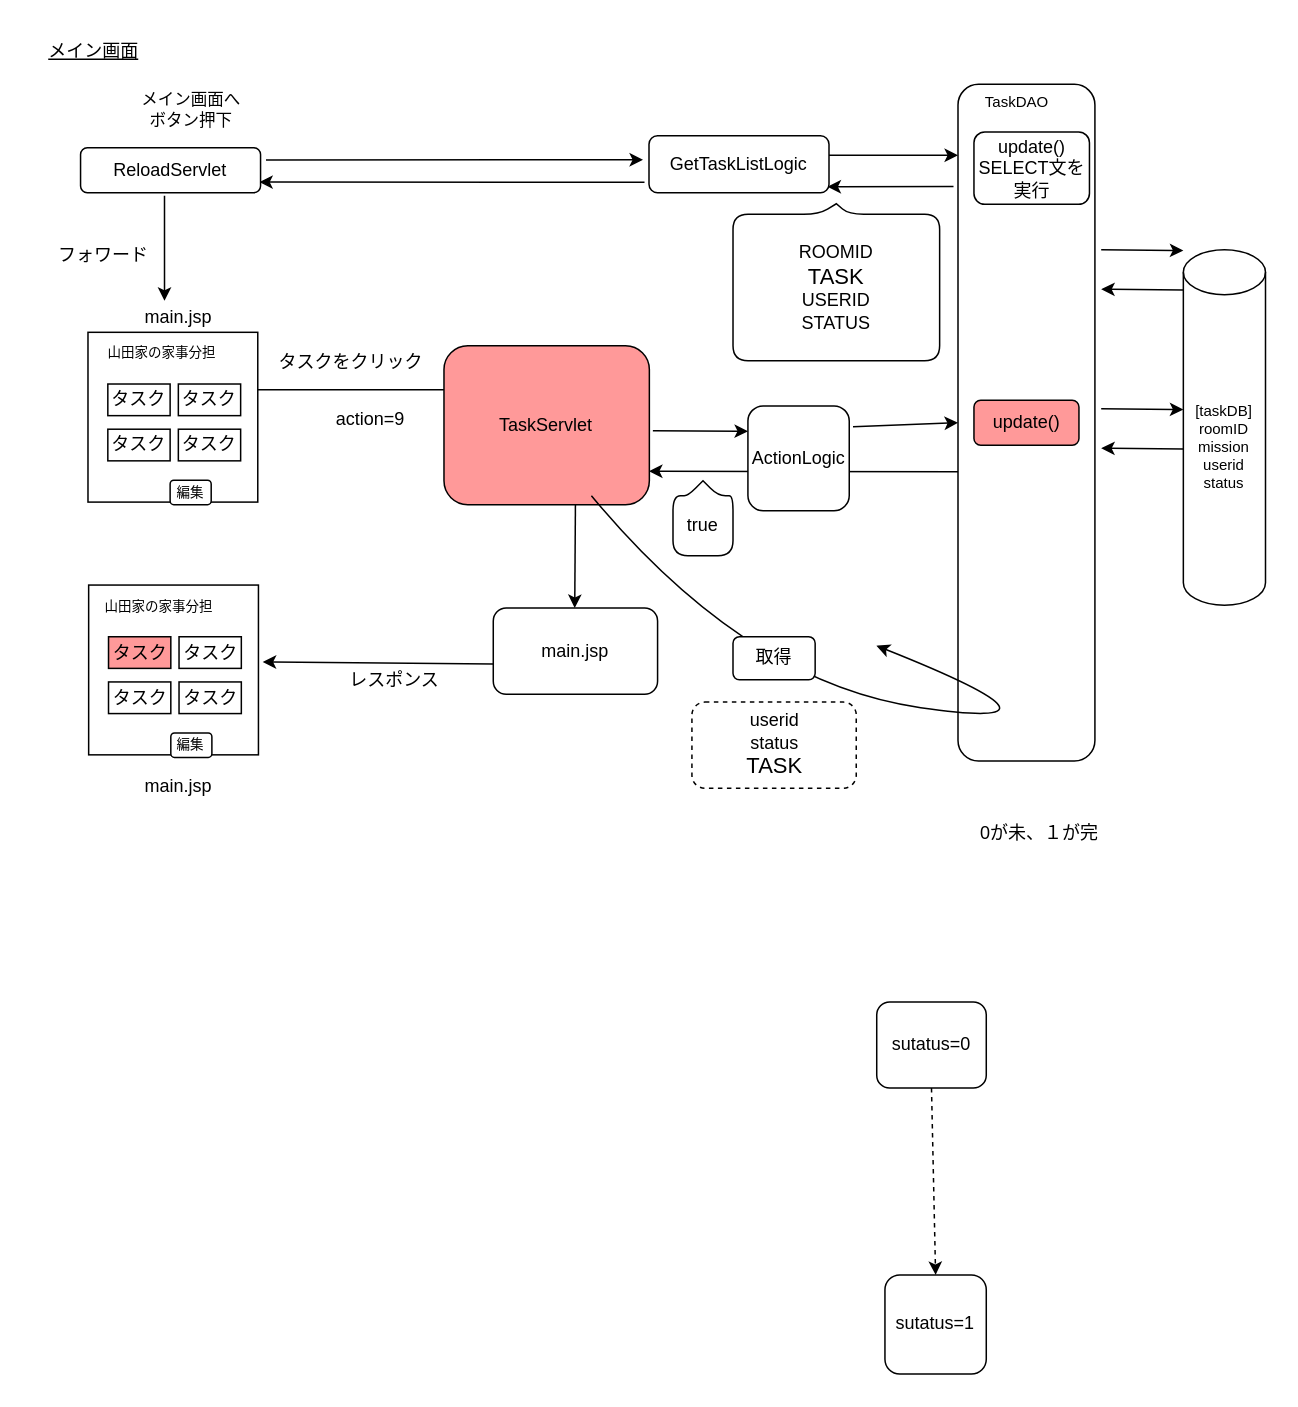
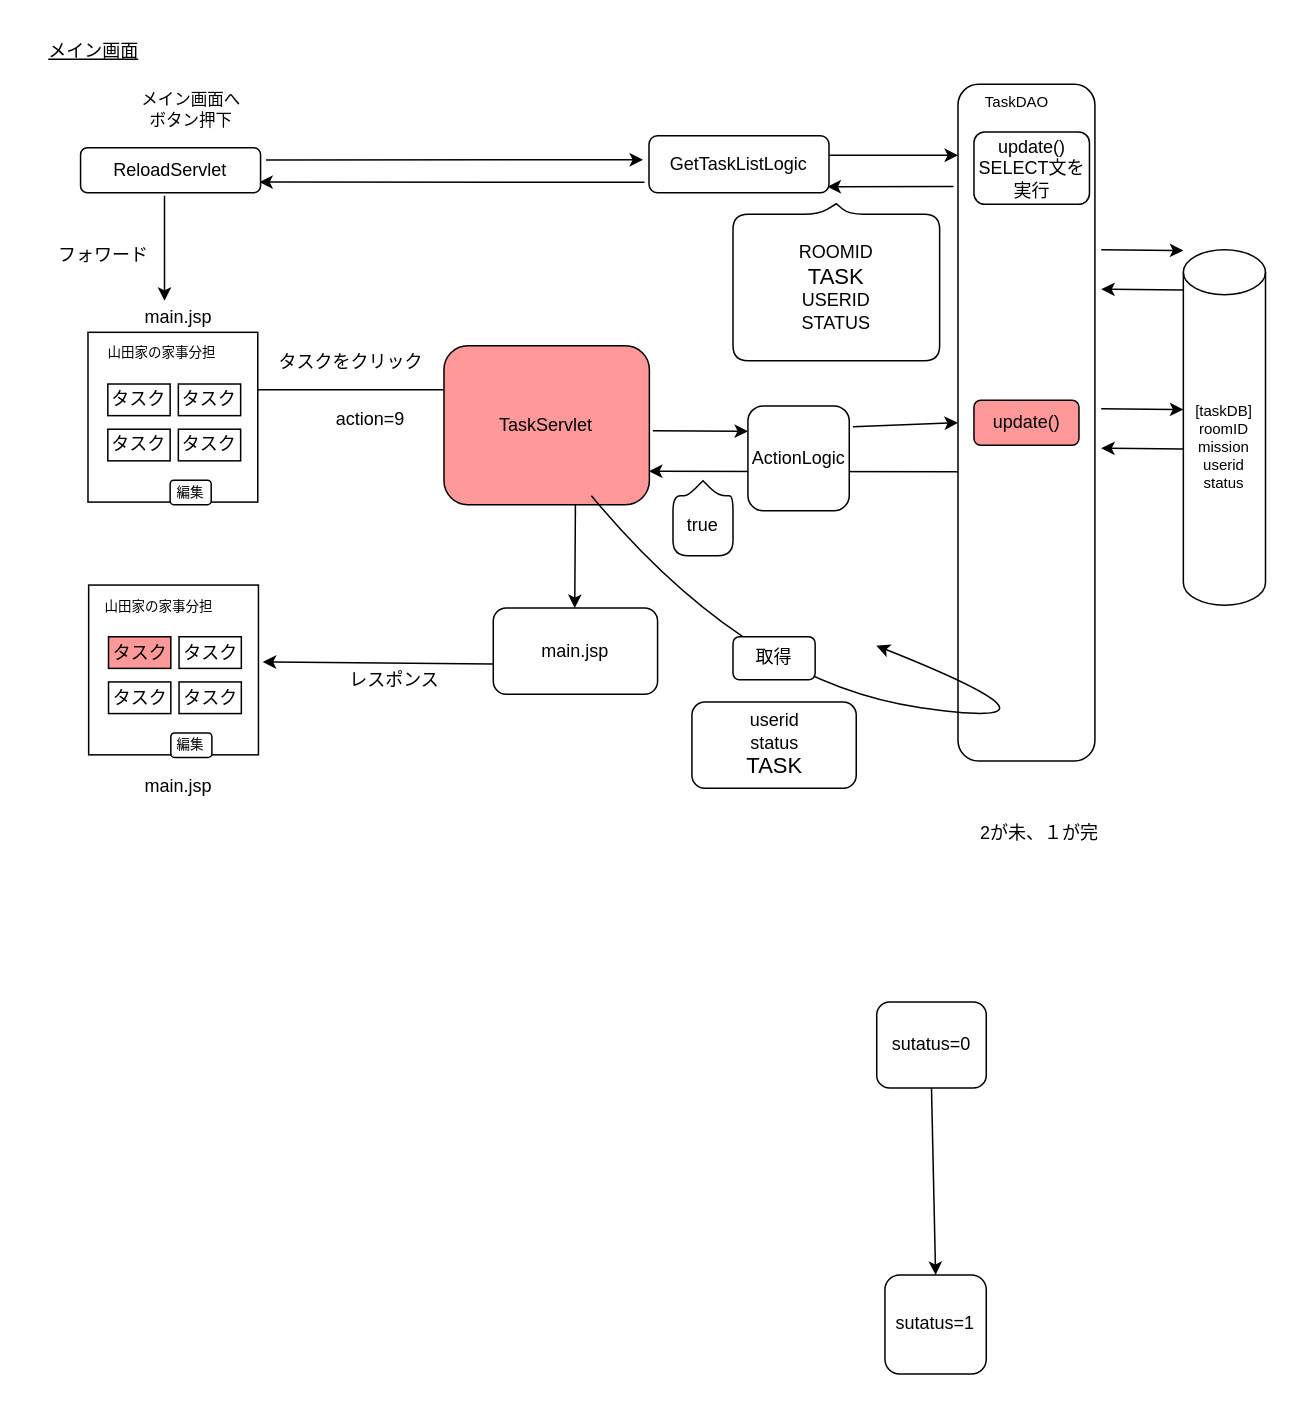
- <mxCell id="27" value="userid&lt;br style=&quot;font-size: 12px&quot;&gt;status&lt;br&gt;&lt;span id=&quot;docs-internal-guid-7507b52c-7fff-7954-a0cc-7d230b7ff9f3&quot;&gt;&lt;span style=&quot;font-size: 11pt ; font-family: &amp;#34;arial&amp;#34; ; background-color: transparent ; vertical-align: baseline&quot;&gt;TASK&lt;/span&gt;&lt;/span&gt;" style="rounded=1;whiteSpace=wrap;html=1;fontSize=12;fillColor=#FFFFFF;align=center;dashed=1;" parent="1" vertex="1"><mxGeometry x="460.615" y="467.564" width="109.537" height="57.441" as="geometry" /></mxCell>
+ <mxCell id="27" value="userid&lt;br style=&quot;font-size: 12px&quot;&gt;status&lt;br&gt;&lt;span id=&quot;docs-internal-guid-7507b52c-7fff-7954-a0cc-7d230b7ff9f3&quot;&gt;&lt;span style=&quot;font-size: 11pt ; font-family: &amp;#34;arial&amp;#34; ; background-color: transparent ; vertical-align: baseline&quot;&gt;TASK&lt;/span&gt;&lt;/span&gt;" style="rounded=1;whiteSpace=wrap;html=1;fontSize=12;fillColor=#FFFFFF;align=center;" parent="1" vertex="1"><mxGeometry x="460.615" y="467.564" width="109.537" height="57.441" as="geometry" /></mxCell>
- <mxCell id="11" value="0が未、１が完" style="text;html=1;align=center;verticalAlign=middle;resizable=0;points=[];autosize=1;strokeColor=none;fillColor=none;" parent="9" vertex="1"><mxGeometry x="9.128" y="489.673" width="90" height="20" as="geometry" /></mxCell>
+ <mxCell id="11" value="2が未、１が完" style="text;html=1;align=center;verticalAlign=middle;resizable=0;points=[];autosize=1;strokeColor=none;fillColor=none;" parent="9" vertex="1"><mxGeometry x="9.128" y="489.673" width="90" height="20" as="geometry" /></mxCell>
- <mxCell id="17" value="" style="endArrow=classic;html=1;rounded=0;entryX=0.5;entryY=0;entryDx=0;entryDy=0;exitX=0.5;exitY=1;exitDx=0;exitDy=0;dashed=1;" parent="14" source="15" target="16" edge="1"><mxGeometry width="50" height="50" relative="1" as="geometry"><mxPoint x="51.117" y="-103.891" as="sourcePoint" /><mxPoint x="96.757" y="-192.022" as="targetPoint" /></mxGeometry></mxCell>
+ <mxCell id="17" value="" style="endArrow=classic;html=1;rounded=0;entryX=0.5;entryY=0;entryDx=0;entryDy=0;exitX=0.5;exitY=1;exitDx=0;exitDy=0;" parent="14" source="15" target="16" edge="1"><mxGeometry width="50" height="50" relative="1" as="geometry"><mxPoint x="51.117" y="-103.891" as="sourcePoint" /><mxPoint x="96.757" y="-192.022" as="targetPoint" /></mxGeometry></mxCell>
